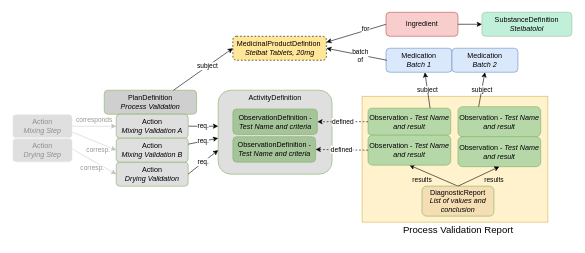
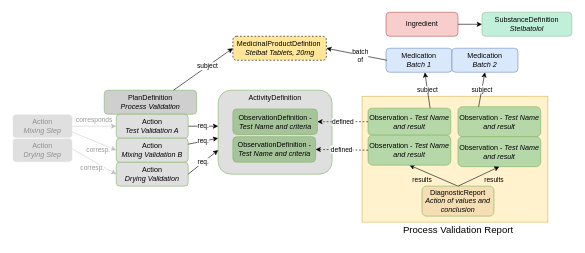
- <mxCell id="29" value="for" style="endArrow=classic;html=1;rounded=0;entryX=1;entryY=0.25;entryDx=0;entryDy=0;exitX=0;exitY=0.5;exitDx=0;exitDy=0;" parent="1" source="28" target="5" edge="1"><mxGeometry x="-0.333" y="-2" width="50" height="50" relative="1" as="geometry"><mxPoint x="624.43" y="110" as="sourcePoint" /><mxPoint x="549" y="100" as="targetPoint" /><mxPoint as="offset" /></mxGeometry></mxCell>
- <mxCell id="10" value="Action&lt;br&gt;&lt;i&gt;Mixing Validation A&lt;br&gt;&lt;/i&gt;" style="rounded=1;whiteSpace=wrap;html=1;fontSize=12;glass=0;strokeWidth=1;shadow=0;fillColor=#dfdfdf;strokeColor=#82b366;" parent="1" vertex="1"><mxGeometry x="193" y="190" width="120" height="40" as="geometry" /></mxCell>
+ <mxCell id="10" value="Action&lt;br&gt;&lt;i&gt;Test Validation A&lt;br&gt;&lt;/i&gt;" style="rounded=1;whiteSpace=wrap;html=1;fontSize=12;glass=0;strokeWidth=1;shadow=0;fillColor=#dfdfdf;strokeColor=#82b366;" parent="1" vertex="1"><mxGeometry x="193" y="190" width="120" height="40" as="geometry" /></mxCell>
- <mxCell id="8" value="DiagnosticReport&lt;br&gt;&lt;i&gt;List of values and conclusion&lt;/i&gt;" style="rounded=1;whiteSpace=wrap;html=1;fontSize=12;glass=0;strokeWidth=1;shadow=0;fillColor=#F5DEB3;strokeColor=#82b366;" parent="1" vertex="1"><mxGeometry x="703" y="310" width="120" height="50" as="geometry" /></mxCell>
+ <mxCell id="8" value="DiagnosticReport&lt;br&gt;&lt;i&gt;Action of values and conclusion&lt;/i&gt;" style="rounded=1;whiteSpace=wrap;html=1;fontSize=12;glass=0;strokeWidth=1;shadow=0;fillColor=#F5DEB3;strokeColor=#82b366;" parent="1" vertex="1"><mxGeometry x="703" y="310" width="120" height="50" as="geometry" /></mxCell>
